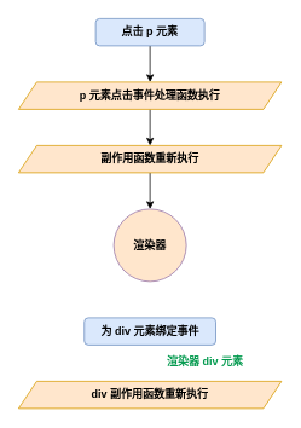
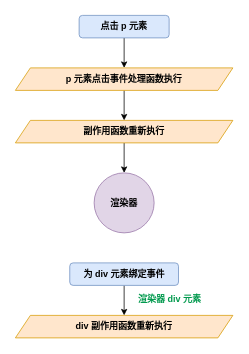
- <mxCell id="8" value="&lt;b&gt;渲染器&lt;/b&gt;" style="ellipse;whiteSpace=wrap;html=1;aspect=fixed;fontSize=12;fillColor=#ffe6cc;strokeColor=#9673a6;" parent="1" vertex="1"><mxGeometry x="125" y="230" width="80" height="80" as="geometry" /></mxCell>
+ <mxCell id="8" value="&lt;b&gt;渲染器&lt;/b&gt;" style="ellipse;whiteSpace=wrap;html=1;aspect=fixed;fontSize=12;fillColor=#e1d5e7;strokeColor=#9673a6;" parent="1" vertex="1"><mxGeometry x="125" y="230" width="80" height="80" as="geometry" /></mxCell>
+ <mxCell id="9" value="" style="edgeStyle=none;html=1;fontSize=12;" parent="1" source="10" target="11" edge="1"><mxGeometry relative="1" as="geometry" /></mxCell>
